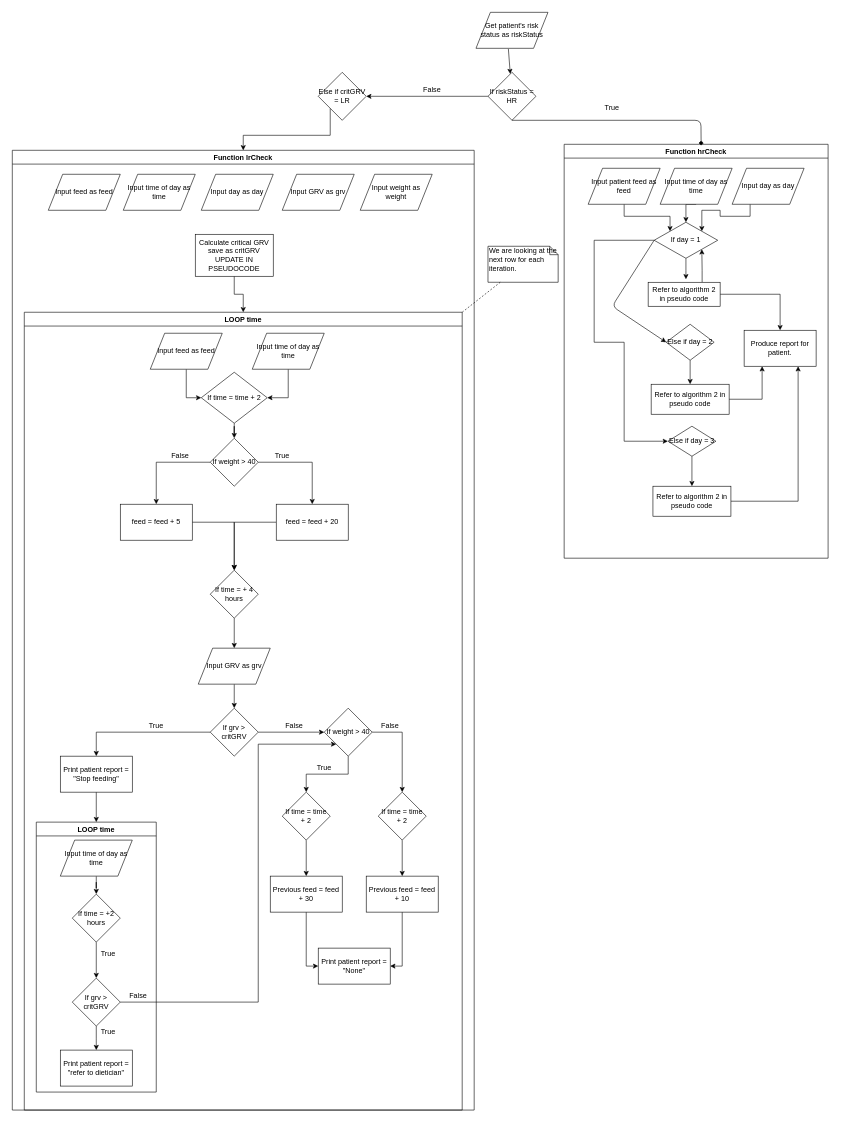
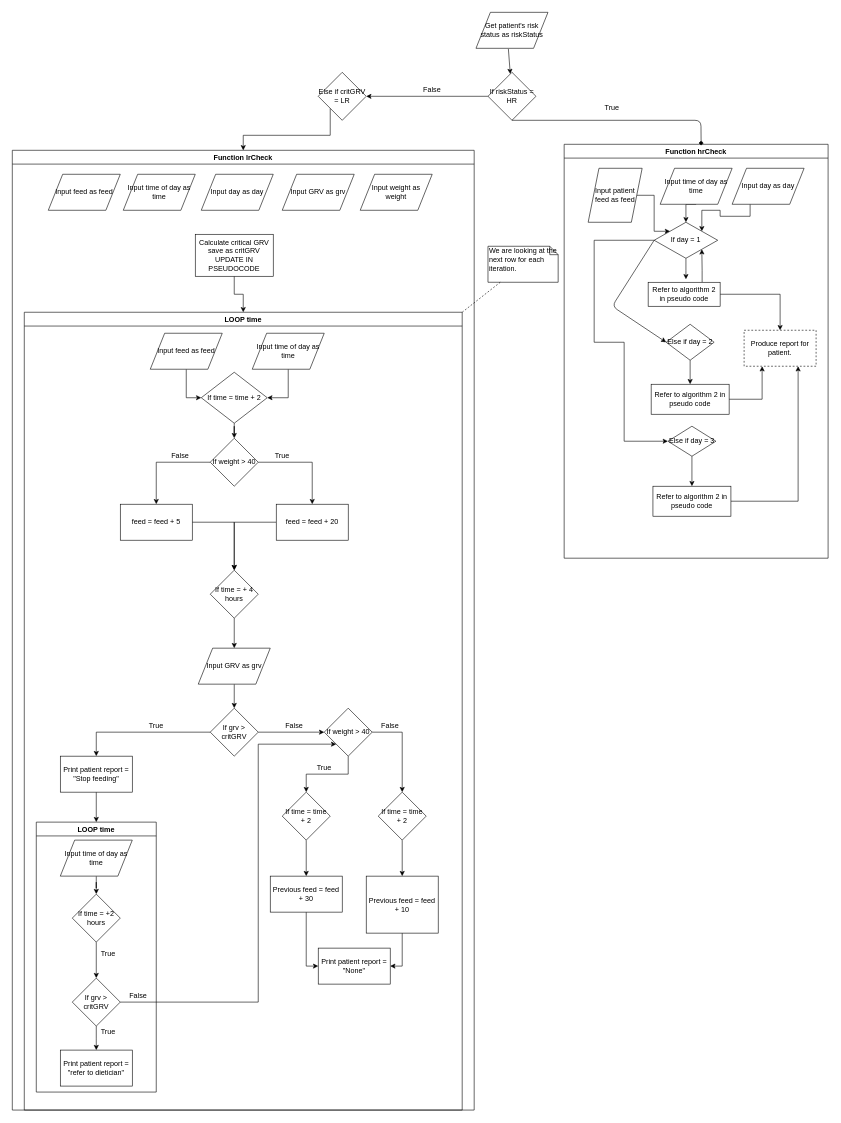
- <mxCell id="11" value="Input patient feed as feed" style="shape=parallelogram;perimeter=parallelogramPerimeter;whiteSpace=wrap;html=1;" parent="9" vertex="1"><mxGeometry x="40" y="40" width="120" height="60" as="geometry" /></mxCell>
+ <mxCell id="11" value="Input patient feed as feed" style="shape=parallelogram;perimeter=parallelogramPerimeter;whiteSpace=wrap;html=1;" parent="9" vertex="1"><mxGeometry x="40" y="40" width="90" height="90" as="geometry" /></mxCell>
- <mxCell id="31" value="Produce report for patient." style="rounded=0;whiteSpace=wrap;html=1;" parent="9" vertex="1"><mxGeometry x="300" y="310" width="120" height="60" as="geometry" /></mxCell>
+ <mxCell id="31" value="Produce report for patient." style="rounded=0;whiteSpace=wrap;html=1;dashed=1;" parent="9" vertex="1"><mxGeometry x="300" y="310" width="120" height="60" as="geometry" /></mxCell>
- <mxCell id="74" value="Previous feed = feed + 10" style="rounded=0;whiteSpace=wrap;html=1;" parent="41" vertex="1"><mxGeometry x="570" y="940" width="120" height="60" as="geometry" /></mxCell>
+ <mxCell id="74" value="Previous feed = feed + 10" style="rounded=0;whiteSpace=wrap;html=1;" parent="41" vertex="1"><mxGeometry x="570" y="940" width="120" height="95" as="geometry" /></mxCell>
